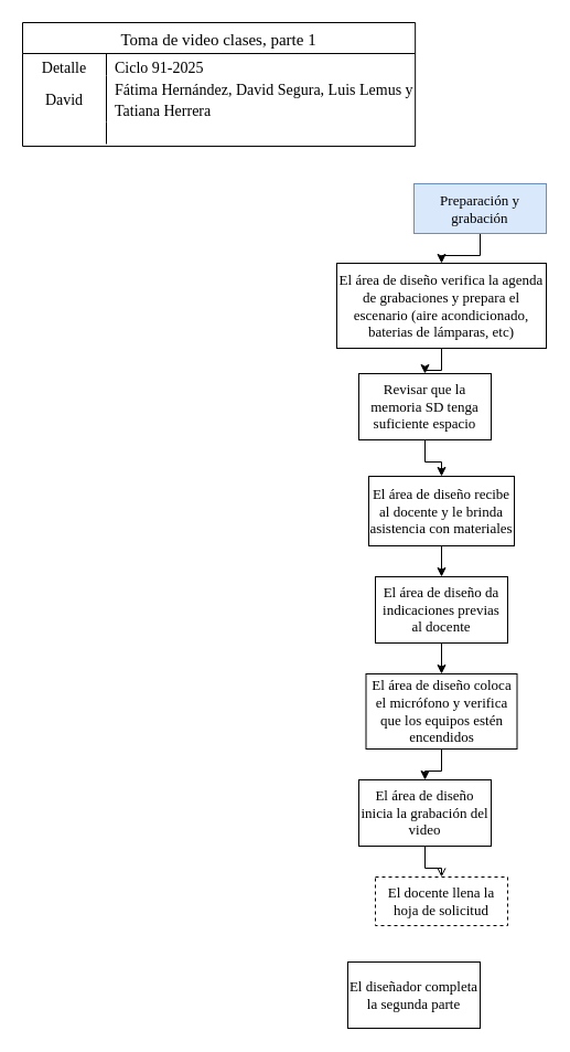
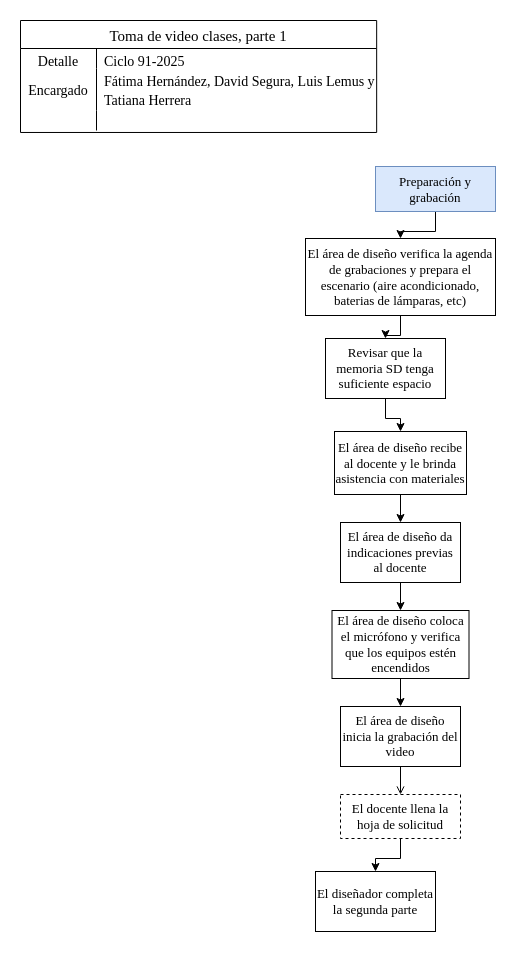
- <mxCell id="7" value="&lt;font style=&quot;font-size: 14px;&quot;&gt;David&lt;/font&gt;" style="shape=partialRectangle;html=1;whiteSpace=wrap;connectable=0;fillColor=none;top=0;left=0;bottom=0;right=0;overflow=hidden;strokeColor=inherit;fontSize=16;fontFamily=Times New Roman;" vertex="1" parent="6"><mxGeometry width="76" height="42" as="geometry"><mxRectangle width="76" height="42" as="alternateBounds" /></mxGeometry></mxCell>
+ <mxCell id="7" value="&lt;font style=&quot;font-size: 14px;&quot;&gt;Encargado&lt;/font&gt;" style="shape=partialRectangle;html=1;whiteSpace=wrap;connectable=0;fillColor=none;top=0;left=0;bottom=0;right=0;overflow=hidden;strokeColor=inherit;fontSize=16;fontFamily=Times New Roman;" vertex="1" parent="6"><mxGeometry width="76" height="42" as="geometry"><mxRectangle width="76" height="42" as="alternateBounds" /></mxGeometry></mxCell>
- <mxCell id="25" value="El área de diseño inicia la grabación del video" style="whiteSpace=wrap;html=1;fontSize=13;fontFamily=Times New Roman;rounded=0;" vertex="1" parent="1"><mxGeometry x="325" y="706" width="120" height="60" as="geometry" /></mxCell>
+ <mxCell id="25" value="El área de diseño inicia la grabación del video" style="whiteSpace=wrap;html=1;fontSize=13;fontFamily=Times New Roman;rounded=0;" vertex="1" parent="1"><mxGeometry x="340" y="706" width="120" height="60" as="geometry" /></mxCell>
+ <mxCell id="26" value="" style="edgeStyle=orthogonalEdgeStyle;rounded=0;orthogonalLoop=1;jettySize=auto;html=1;" edge="1" parent="1" source="27" target="28"><mxGeometry relative="1" as="geometry" /></mxCell>
